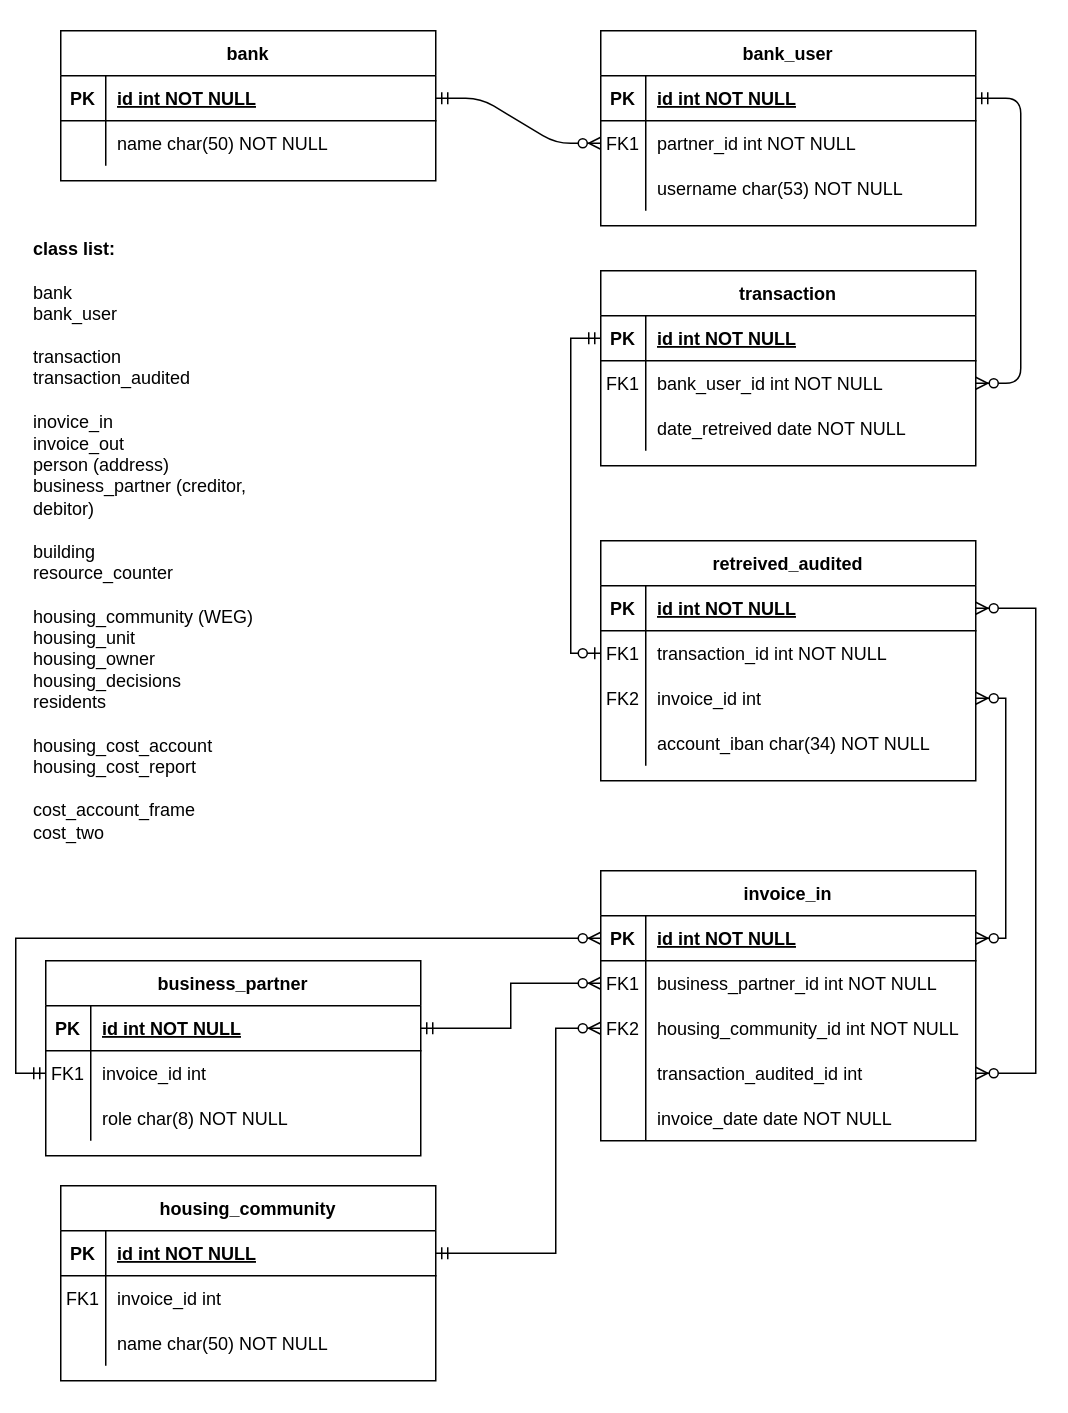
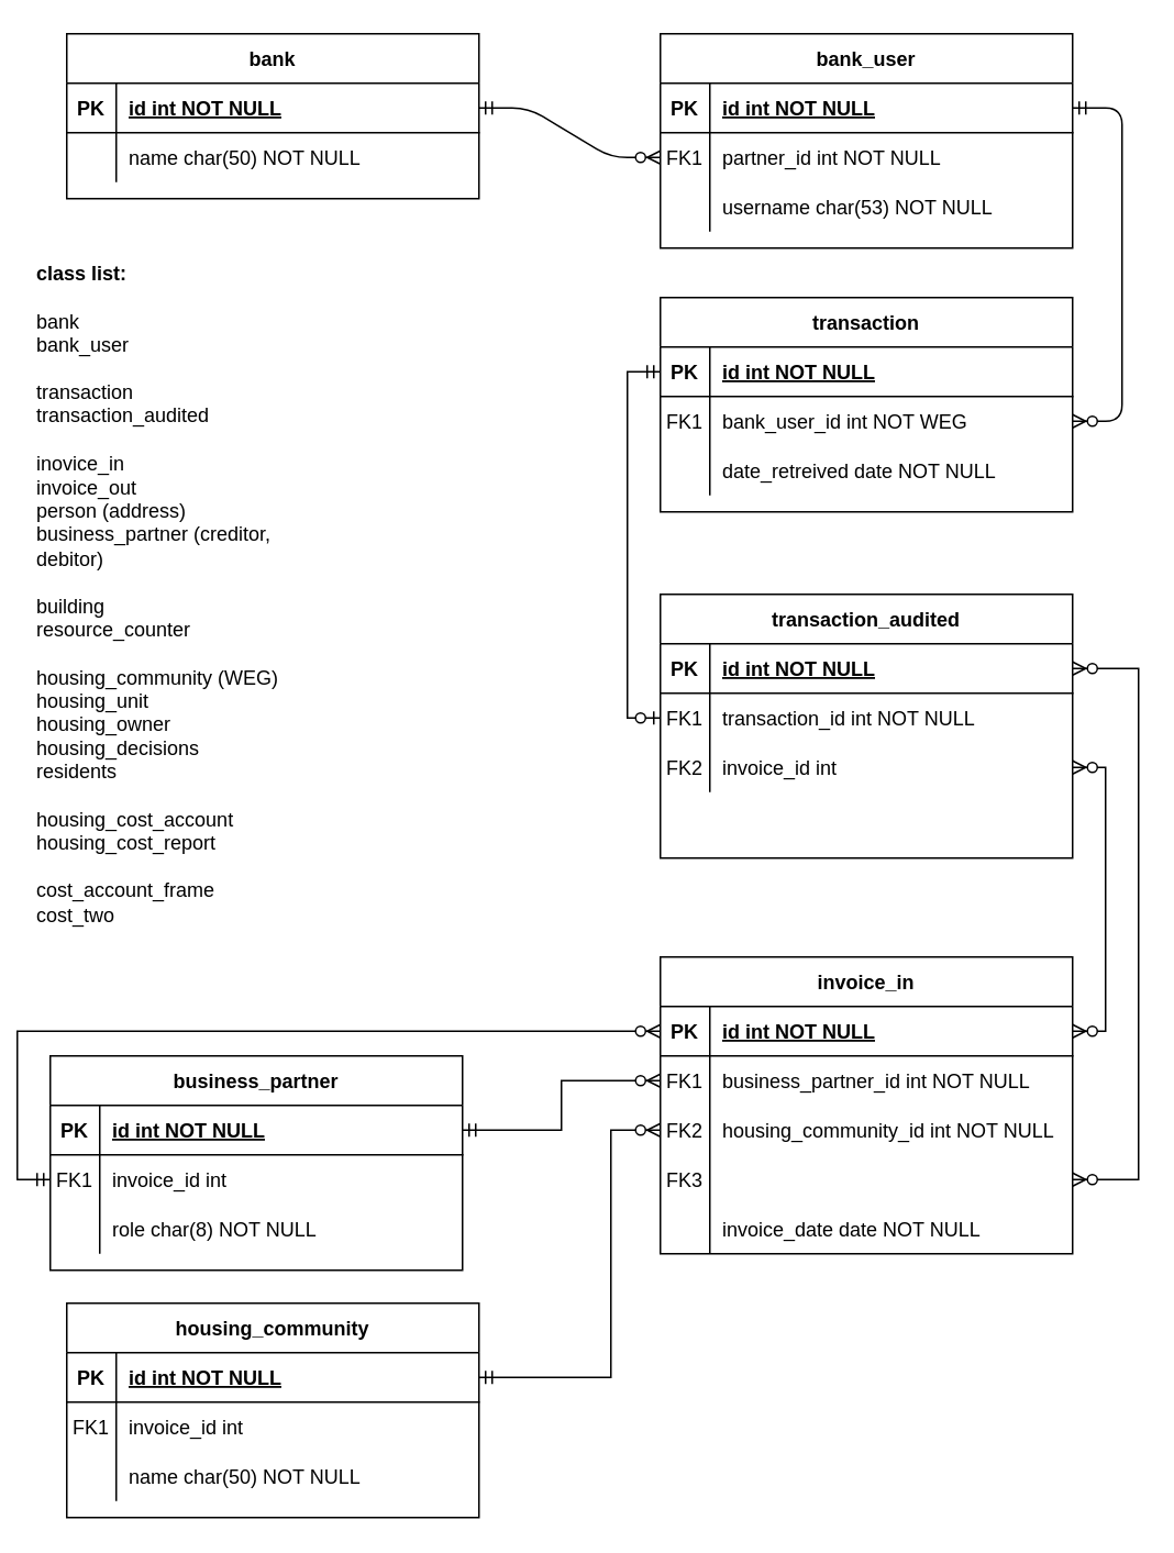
- <mxCell id="20" value="bank_user_id int NOT NULL" style="shape=partialRectangle;overflow=hidden;connectable=0;fillColor=none;top=0;left=0;bottom=0;right=0;align=left;spacingLeft=6;" parent="18" vertex="1"><mxGeometry x="30" width="220" height="30" as="geometry" /></mxCell>
+ <mxCell id="20" value="bank_user_id int NOT WEG" style="shape=partialRectangle;overflow=hidden;connectable=0;fillColor=none;top=0;left=0;bottom=0;right=0;align=left;spacingLeft=6;" parent="18" vertex="1"><mxGeometry x="30" width="220" height="30" as="geometry" /></mxCell>
- <mxCell id="31" value="retreived_audited" style="shape=table;startSize=30;container=1;collapsible=1;childLayout=tableLayout;fixedRows=1;rowLines=0;fontStyle=1;align=center;resizeLast=1;" vertex="1" parent="1"><mxGeometry x="400" y="360" width="250" height="160" as="geometry" /></mxCell>
+ <mxCell id="31" value="transaction_audited" style="shape=table;startSize=30;container=1;collapsible=1;childLayout=tableLayout;fixedRows=1;rowLines=0;fontStyle=1;align=center;resizeLast=1;" vertex="1" parent="1"><mxGeometry x="400" y="360" width="250" height="160" as="geometry" /></mxCell>
- <mxCell id="43" value="account_iban char(34) NOT NULL" style="shape=partialRectangle;overflow=hidden;connectable=0;fillColor=none;top=0;left=0;bottom=0;right=0;align=left;spacingLeft=6;" vertex="1" parent="41"><mxGeometry x="30" width="220" height="30" as="geometry" /></mxCell>
+ <mxCell id="56" value="FK3" style="shape=partialRectangle;overflow=hidden;connectable=0;fillColor=none;top=0;left=0;bottom=0;right=0;" vertex="1" parent="55"><mxGeometry width="30" height="30" as="geometry" /></mxCell>
- <mxCell id="57" value="transaction_audited_id int" style="shape=partialRectangle;overflow=hidden;connectable=0;fillColor=none;top=0;left=0;bottom=0;right=0;align=left;spacingLeft=6;" vertex="1" parent="55"><mxGeometry x="30" width="220" height="30" as="geometry" /></mxCell>
